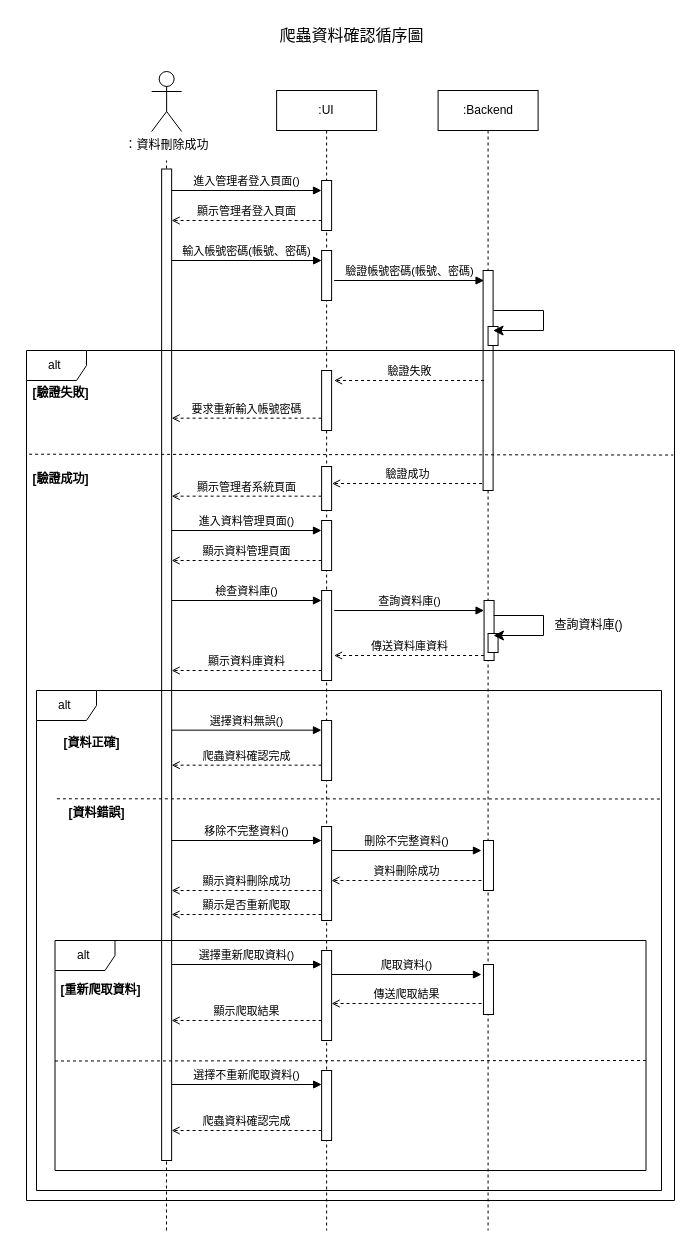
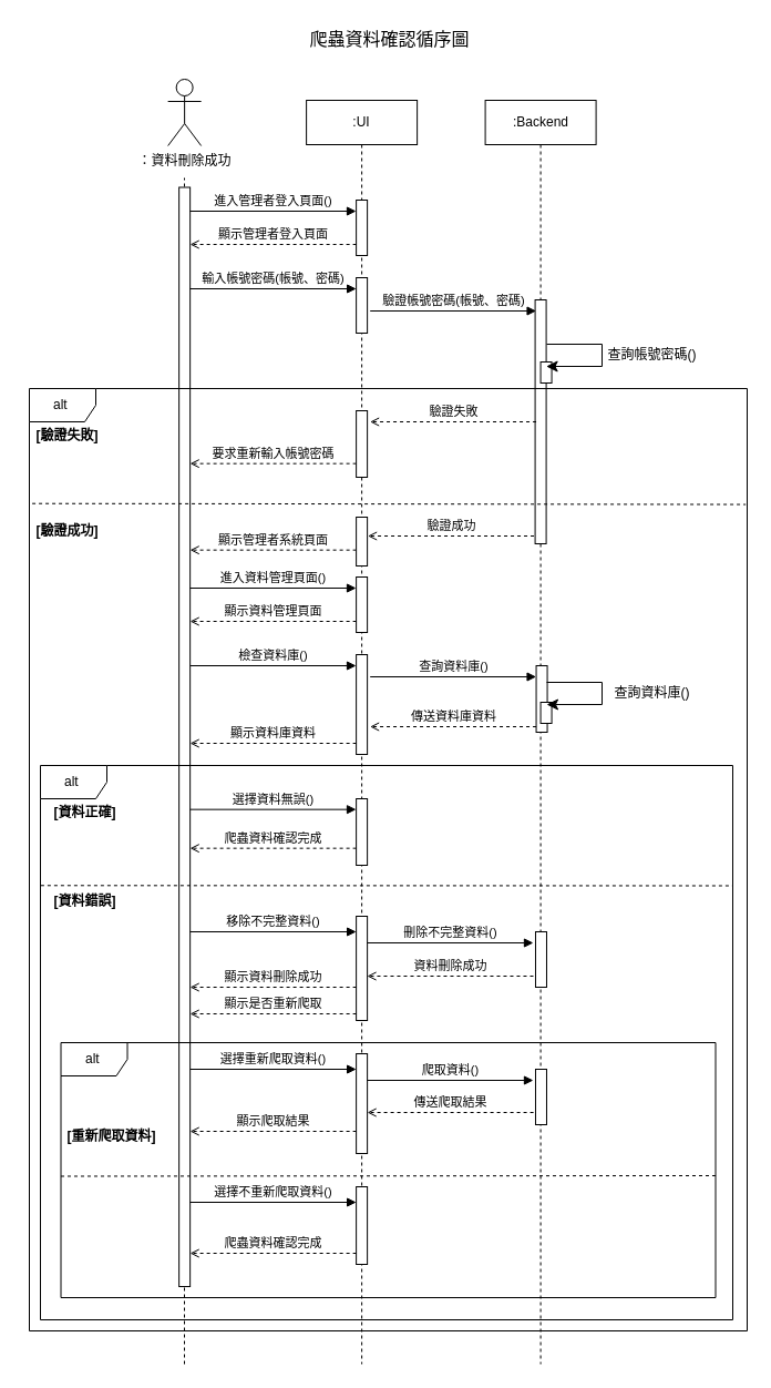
+ <mxCell id="28" value="查詢帳號密碼()" style="text;html=1;align=center;verticalAlign=middle;resizable=0;points=[];autosize=1;strokeColor=none;fillColor=none;" vertex="1" parent="1"><mxGeometry x="537.59" y="305" width="100" height="30" as="geometry" /></mxCell>
- <mxCell id="45" value="[資料正確]" style="text;align=center;fontStyle=1;verticalAlign=middle;spacingLeft=3;spacingRight=3;strokeColor=none;rotatable=0;points=[[0,0.5],[1,0.5]];portConstraint=eastwest;html=1;" vertex="1" parent="1"><mxGeometry x="51" y="730" width="80" height="26" as="geometry" /></mxCell>
+ <mxCell id="45" value="[資料正確]" style="text;align=center;fontStyle=1;verticalAlign=middle;spacingLeft=3;spacingRight=3;strokeColor=none;rotatable=0;points=[[0,0.5],[1,0.5]];portConstraint=eastwest;html=1;" vertex="1" parent="1"><mxGeometry x="36" y="720" width="80" height="26" as="geometry" /></mxCell>
- <mxCell id="46" value="[資料錯誤]" style="text;align=center;fontStyle=1;verticalAlign=middle;spacingLeft=3;spacingRight=3;strokeColor=none;rotatable=0;points=[[0,0.5],[1,0.5]];portConstraint=eastwest;html=1;" vertex="1" parent="1"><mxGeometry x="56" y="800" width="80" height="26" as="geometry" /></mxCell>
+ <mxCell id="46" value="[資料錯誤]" style="text;align=center;fontStyle=1;verticalAlign=middle;spacingLeft=3;spacingRight=3;strokeColor=none;rotatable=0;points=[[0,0.5],[1,0.5]];portConstraint=eastwest;html=1;" vertex="1" parent="1"><mxGeometry x="36" y="800" width="80" height="26" as="geometry" /></mxCell>
- <mxCell id="58" value="[重新爬取資料]" style="text;align=center;fontStyle=1;verticalAlign=middle;spacingLeft=3;spacingRight=3;strokeColor=none;rotatable=0;points=[[0,0.5],[1,0.5]];portConstraint=eastwest;html=1;" vertex="1" parent="1"><mxGeometry x="59.5" y="977" width="80" height="26" as="geometry" /></mxCell>
+ <mxCell id="58" value="[重新爬取資料]" style="text;align=center;fontStyle=1;verticalAlign=middle;spacingLeft=3;spacingRight=3;strokeColor=none;rotatable=0;points=[[0,0.5],[1,0.5]];portConstraint=eastwest;html=1;" vertex="1" parent="1"><mxGeometry x="59.5" y="1012" width="80" height="26" as="geometry" /></mxCell>
